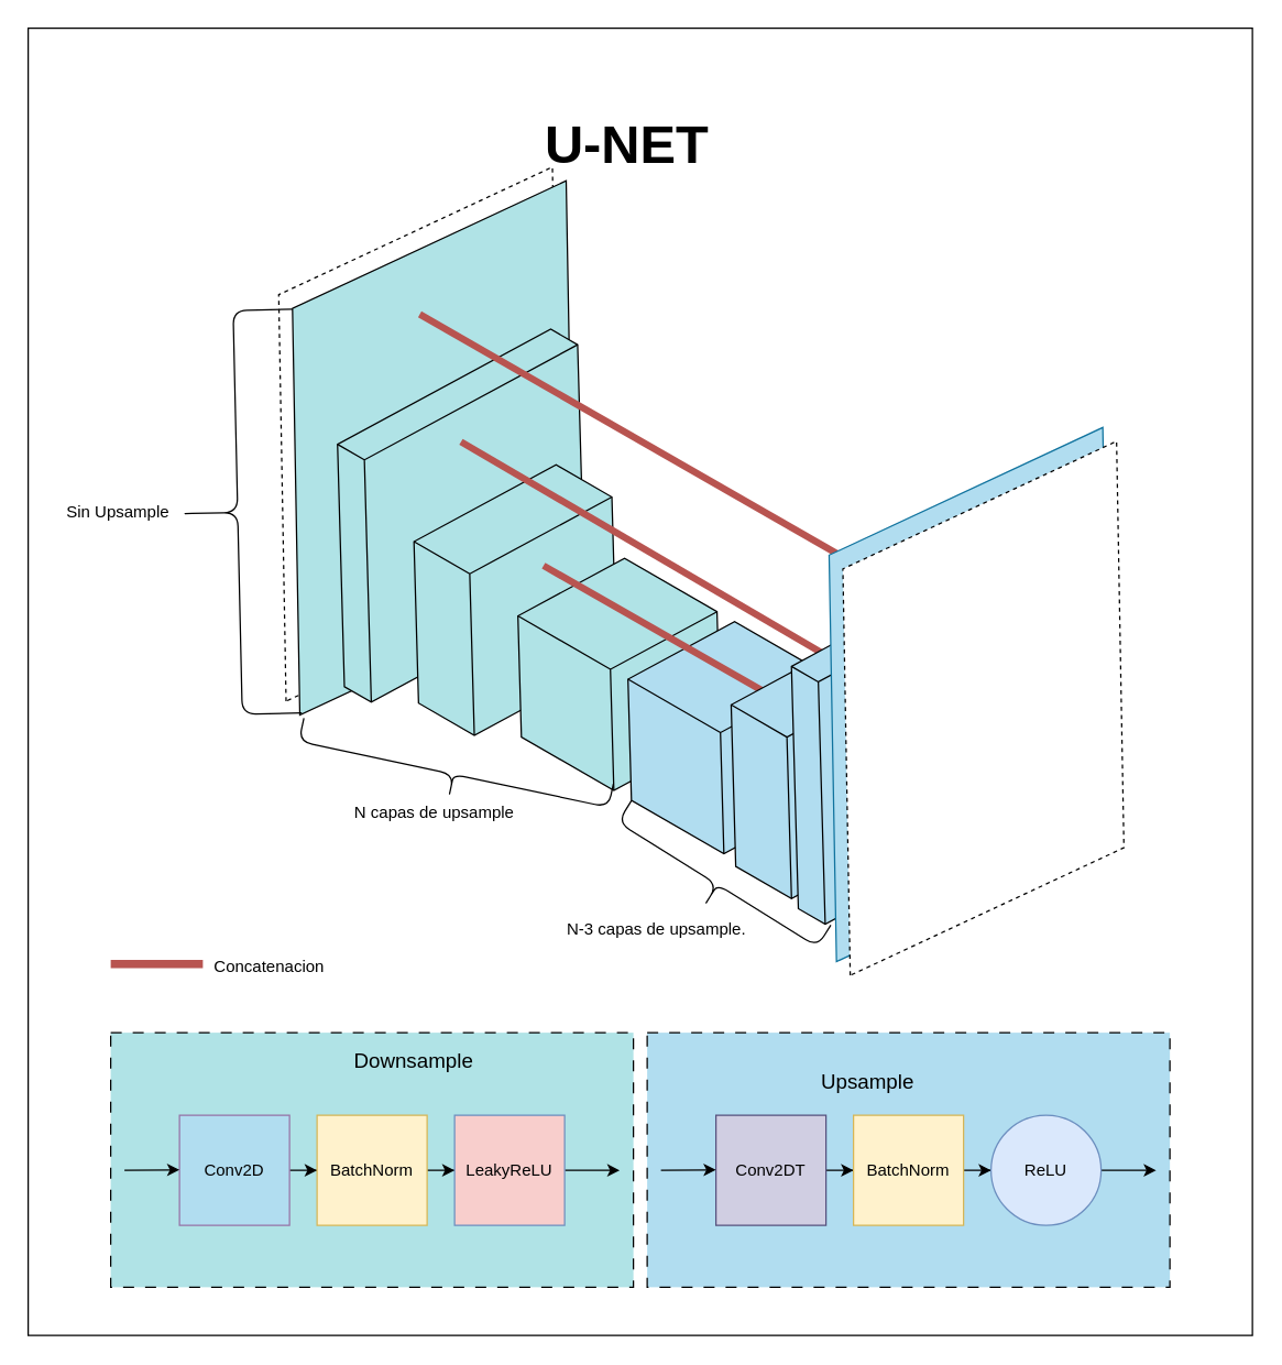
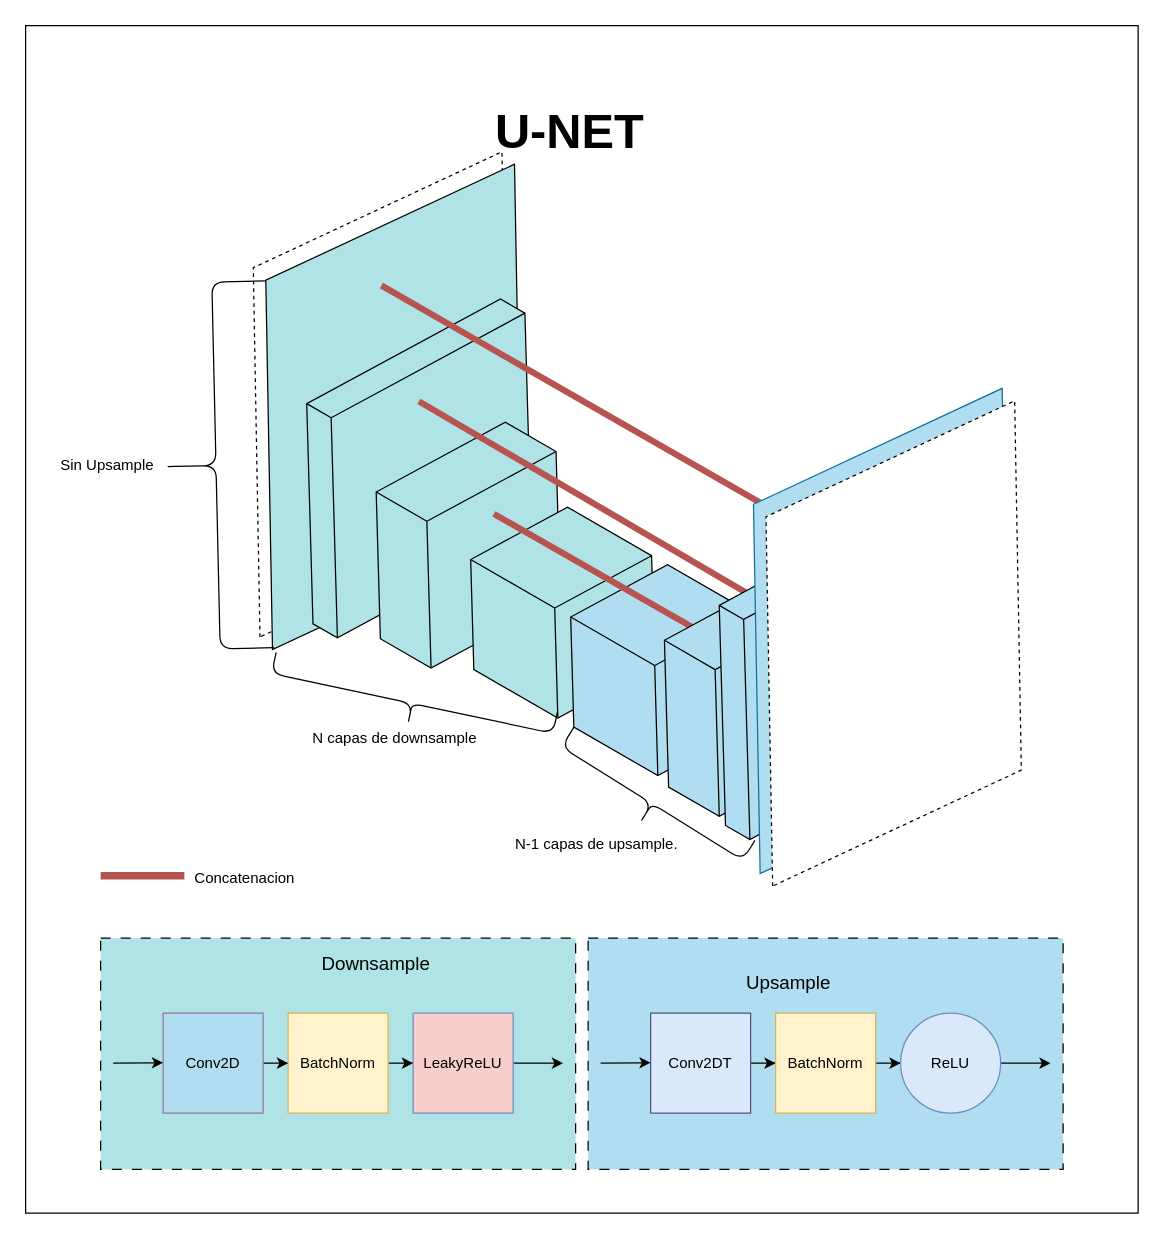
- <mxCell id="39" value="N capas de upsample" style="text;html=1;align=center;verticalAlign=middle;resizable=0;points=[];autosize=1;strokeColor=none;fillColor=none;" vertex="1" parent="1"><mxGeometry x="240" y="574.6" width="150" height="30" as="geometry" /></mxCell>
+ <mxCell id="39" value="N capas de downsample" style="text;html=1;align=center;verticalAlign=middle;resizable=0;points=[];autosize=1;strokeColor=none;fillColor=none;" vertex="1" parent="1"><mxGeometry x="240" y="574.6" width="150" height="30" as="geometry" /></mxCell>
- <mxCell id="37" value="&lt;div&gt;N-3 capas de upsample.&lt;/div&gt;" style="text;html=1;align=left;verticalAlign=middle;resizable=0;points=[];autosize=1;strokeColor=none;fillColor=none;" vertex="1" parent="1"><mxGeometry x="410" y="660" width="150" height="30" as="geometry" /></mxCell>
+ <mxCell id="37" value="&lt;div&gt;N-1 capas de upsample.&lt;/div&gt;" style="text;html=1;align=left;verticalAlign=middle;resizable=0;points=[];autosize=1;strokeColor=none;fillColor=none;" vertex="1" parent="1"><mxGeometry x="410" y="660" width="150" height="30" as="geometry" /></mxCell>
- <mxCell id="16" value="Conv2DT" style="whiteSpace=wrap;html=1;aspect=fixed;fillColor=#d0cee2;strokeColor=#56517e;" vertex="1" parent="1"><mxGeometry x="520" y="810" width="80" height="80" as="geometry" /></mxCell>
+ <mxCell id="16" value="Conv2DT" style="whiteSpace=wrap;html=1;aspect=fixed;fillColor=#dae8fc;strokeColor=#56517e;" vertex="1" parent="1"><mxGeometry x="520" y="810" width="80" height="80" as="geometry" /></mxCell>
